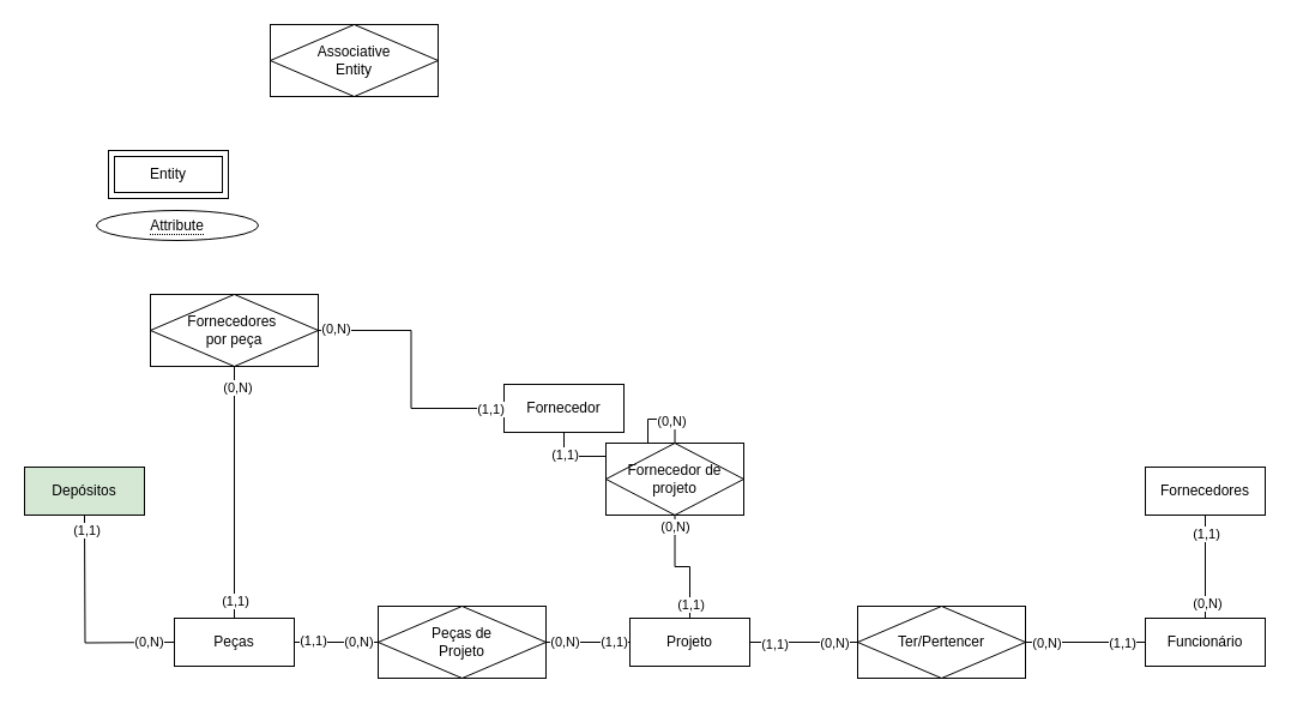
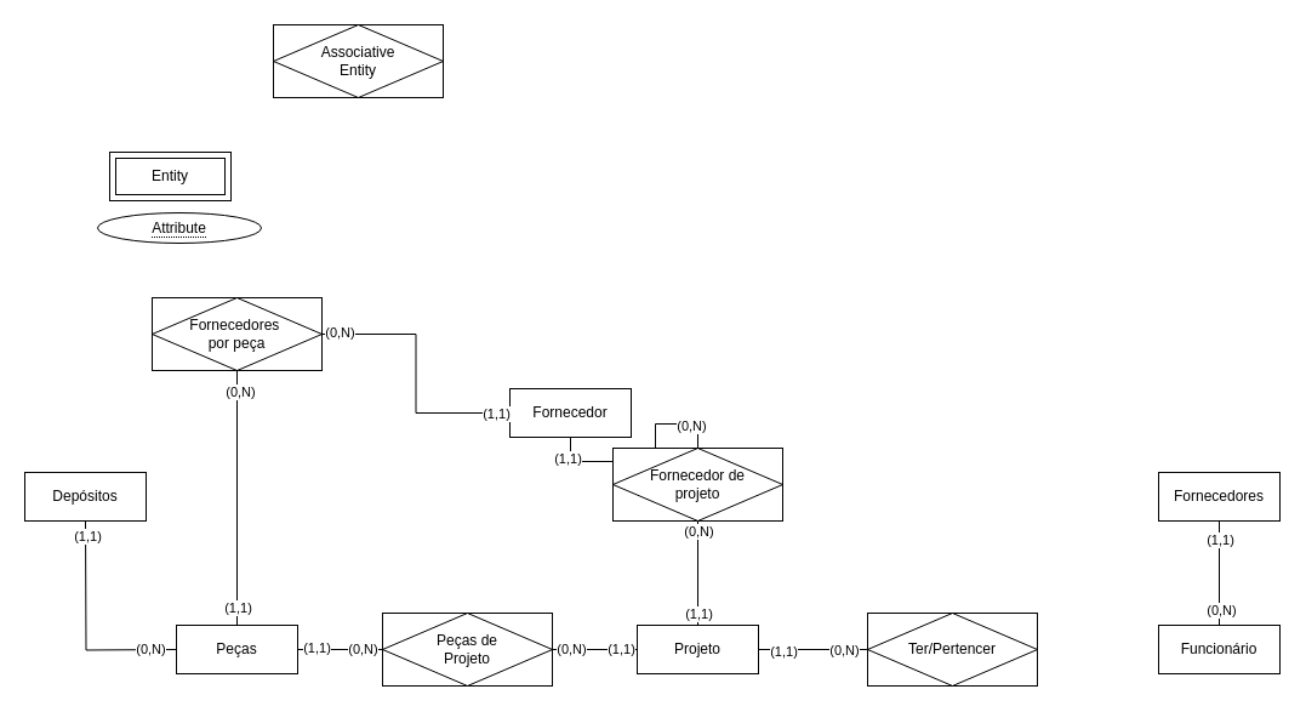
- <mxCell id="33" value="Fornecedor de &lt;br&gt;projeto" style="shape=associativeEntity;whiteSpace=wrap;html=1;align=center;" vertex="1" parent="1"><mxGeometry x="505" y="369" width="115" height="60" as="geometry" /></mxCell>
+ <mxCell id="33" value="Fornecedor de &lt;br&gt;projeto" style="shape=associativeEntity;whiteSpace=wrap;html=1;align=center;" vertex="1" parent="1"><mxGeometry x="505" y="369" width="140" height="60" as="geometry" /></mxCell>
- <mxCell id="9" value="Depósitos" style="whiteSpace=wrap;html=1;align=center;fillColor=#d5e8d4;" vertex="1" parent="1"><mxGeometry x="20" y="389" width="100" height="40" as="geometry" /></mxCell>
+ <mxCell id="9" value="Depósitos" style="whiteSpace=wrap;html=1;align=center;" vertex="1" parent="1"><mxGeometry x="20" y="389" width="100" height="40" as="geometry" /></mxCell>
- <mxCell id="27" value="" style="edgeStyle=orthogonalEdgeStyle;rounded=0;orthogonalLoop=1;jettySize=auto;html=1;exitX=0;exitY=0.5;exitDx=0;exitDy=0;endArrow=none;endFill=0;" edge="1" parent="1" source="13" target="26"><mxGeometry relative="1" as="geometry"><mxPoint x="935" y="535" as="sourcePoint" /><mxPoint x="705" y="535" as="targetPoint" /><Array as="points"><mxPoint x="935" y="535" /><mxPoint x="935" y="535" /></Array></mxGeometry></mxCell>
- <mxCell id="28" value="(0,N)" style="edgeLabel;html=1;align=center;verticalAlign=middle;resizable=0;points=[];" vertex="1" connectable="0" parent="27"><mxGeometry x="0.76" relative="1" as="geometry"><mxPoint x="5" as="offset" /></mxGeometry></mxCell>
- <mxCell id="29" value="(1,1)" style="edgeLabel;html=1;align=center;verticalAlign=middle;resizable=0;points=[];" vertex="1" connectable="0" parent="27"><mxGeometry x="-0.76" y="-3" relative="1" as="geometry"><mxPoint x="-8" y="3" as="offset" /></mxGeometry></mxCell>
